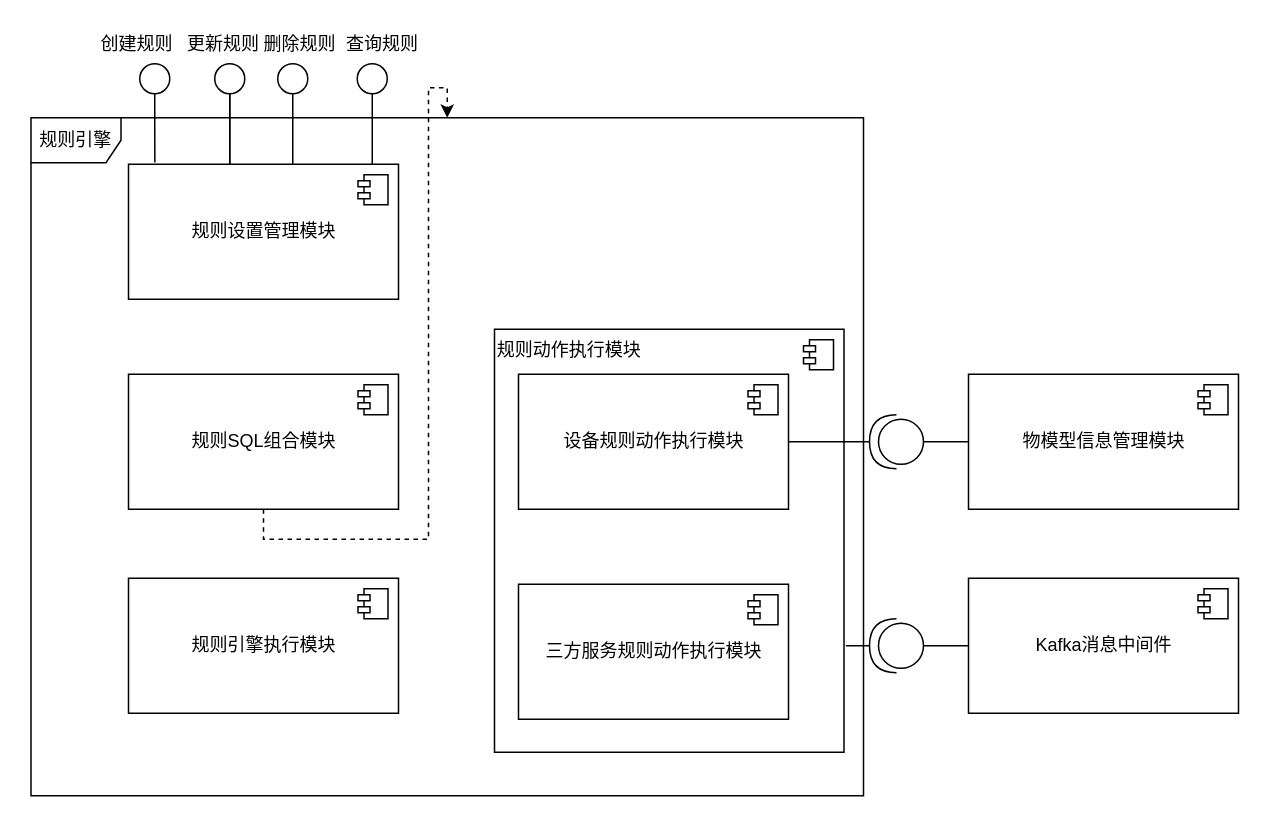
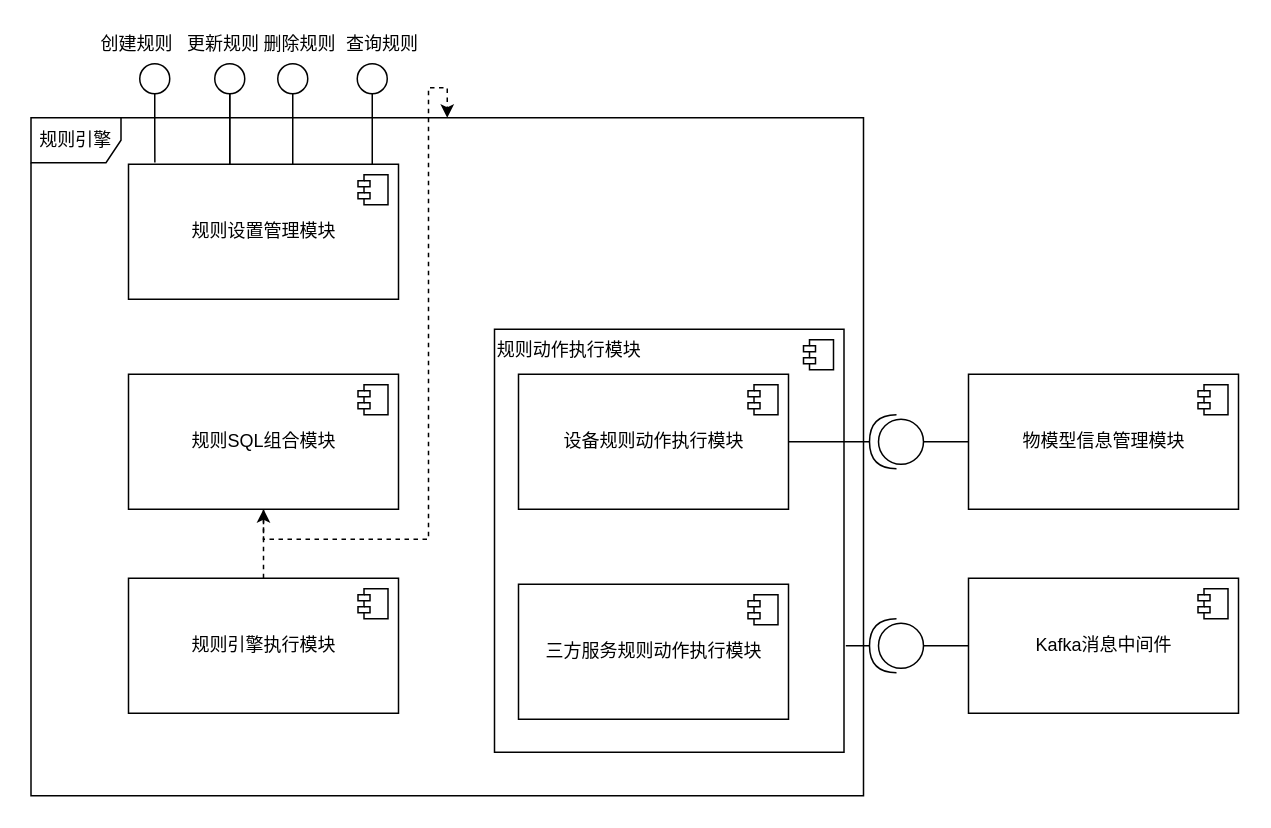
+ <mxCell id="10" style="edgeStyle=orthogonalEdgeStyle;rounded=0;orthogonalLoop=1;jettySize=auto;html=1;exitX=0.5;exitY=0;exitDx=0;exitDy=0;entryX=0.5;entryY=1;entryDx=0;entryDy=0;startArrow=none;startFill=0;endArrow=classic;endFill=1;dashed=1;" edge="1" parent="1" source="11" target="8"><mxGeometry relative="1" as="geometry" /></mxCell>
